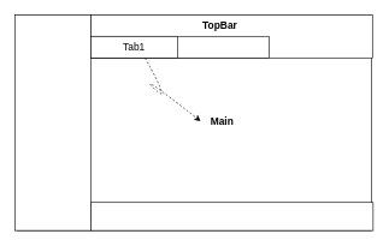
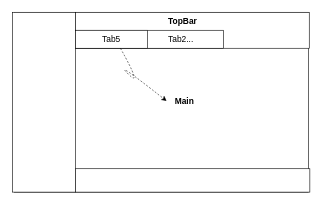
- <mxCell id="9" value="Tab1" style="text;html=1;strokeColor=none;fillColor=none;align=center;verticalAlign=middle;whiteSpace=wrap;rounded=0;fontSize=14;" vertex="1" parent="1"><mxGeometry x="155" y="50" width="60" height="30" as="geometry" /></mxCell>
+ <mxCell id="9" value="Tab5" style="text;html=1;strokeColor=none;fillColor=none;align=center;verticalAlign=middle;whiteSpace=wrap;rounded=0;fontSize=14;" vertex="1" parent="1"><mxGeometry x="155" y="50" width="60" height="30" as="geometry" /></mxCell>
+ <mxCell id="10" value="Tab2..." style="text;html=1;strokeColor=none;fillColor=none;align=center;verticalAlign=middle;whiteSpace=wrap;rounded=0;fontSize=14;" vertex="1" parent="1"><mxGeometry x="271" y="50" width="60" height="30" as="geometry" /></mxCell>
